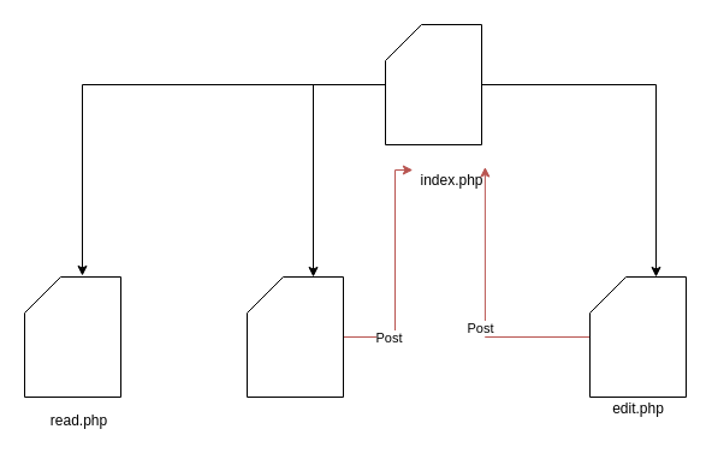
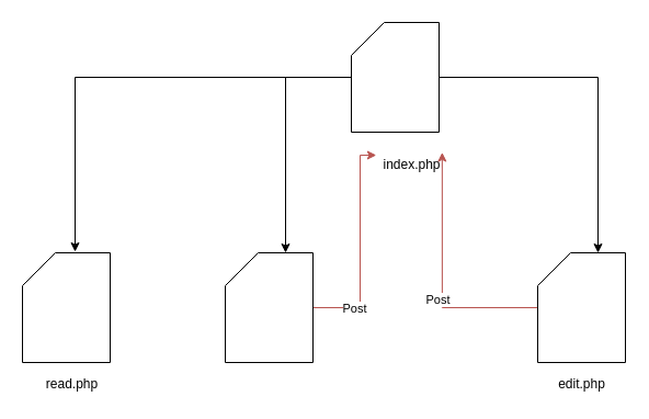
- <mxCell id="13" value="edit.php" style="text;html=1;align=center;verticalAlign=middle;resizable=0;points=[];autosize=1;strokeColor=none;fillColor=none;" vertex="1" parent="1"><mxGeometry x="500" y="330" width="60" height="20" as="geometry" /></mxCell>
+ <mxCell id="13" value="edit.php" style="text;html=1;align=center;verticalAlign=middle;resizable=0;points=[];autosize=1;strokeColor=none;fillColor=none;" vertex="1" parent="1"><mxGeometry x="500" y="340" width="60" height="20" as="geometry" /></mxCell>
